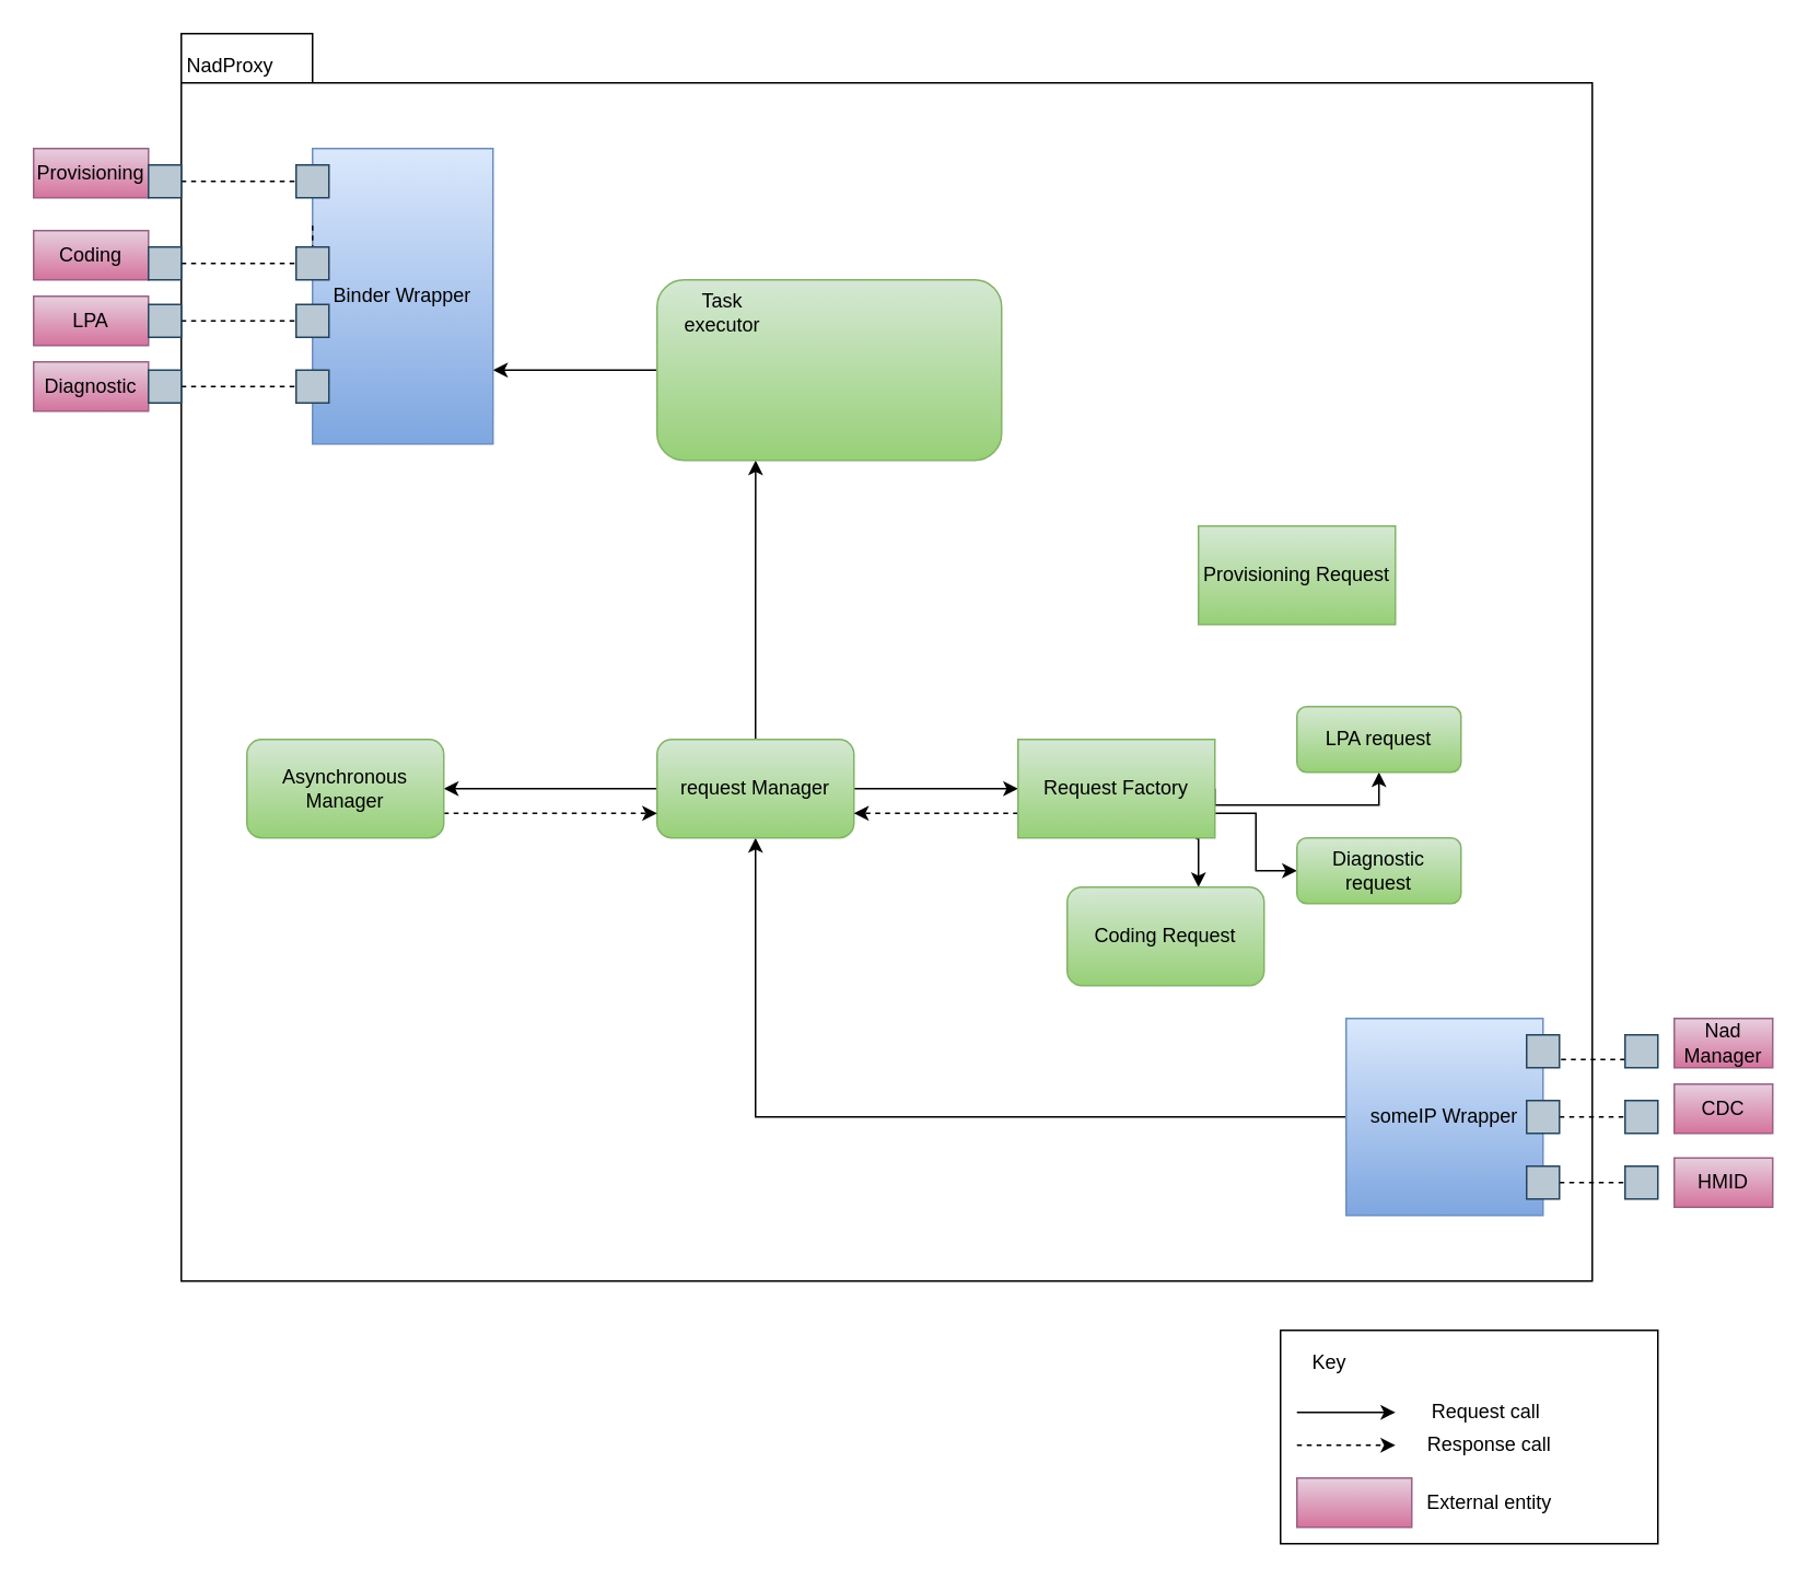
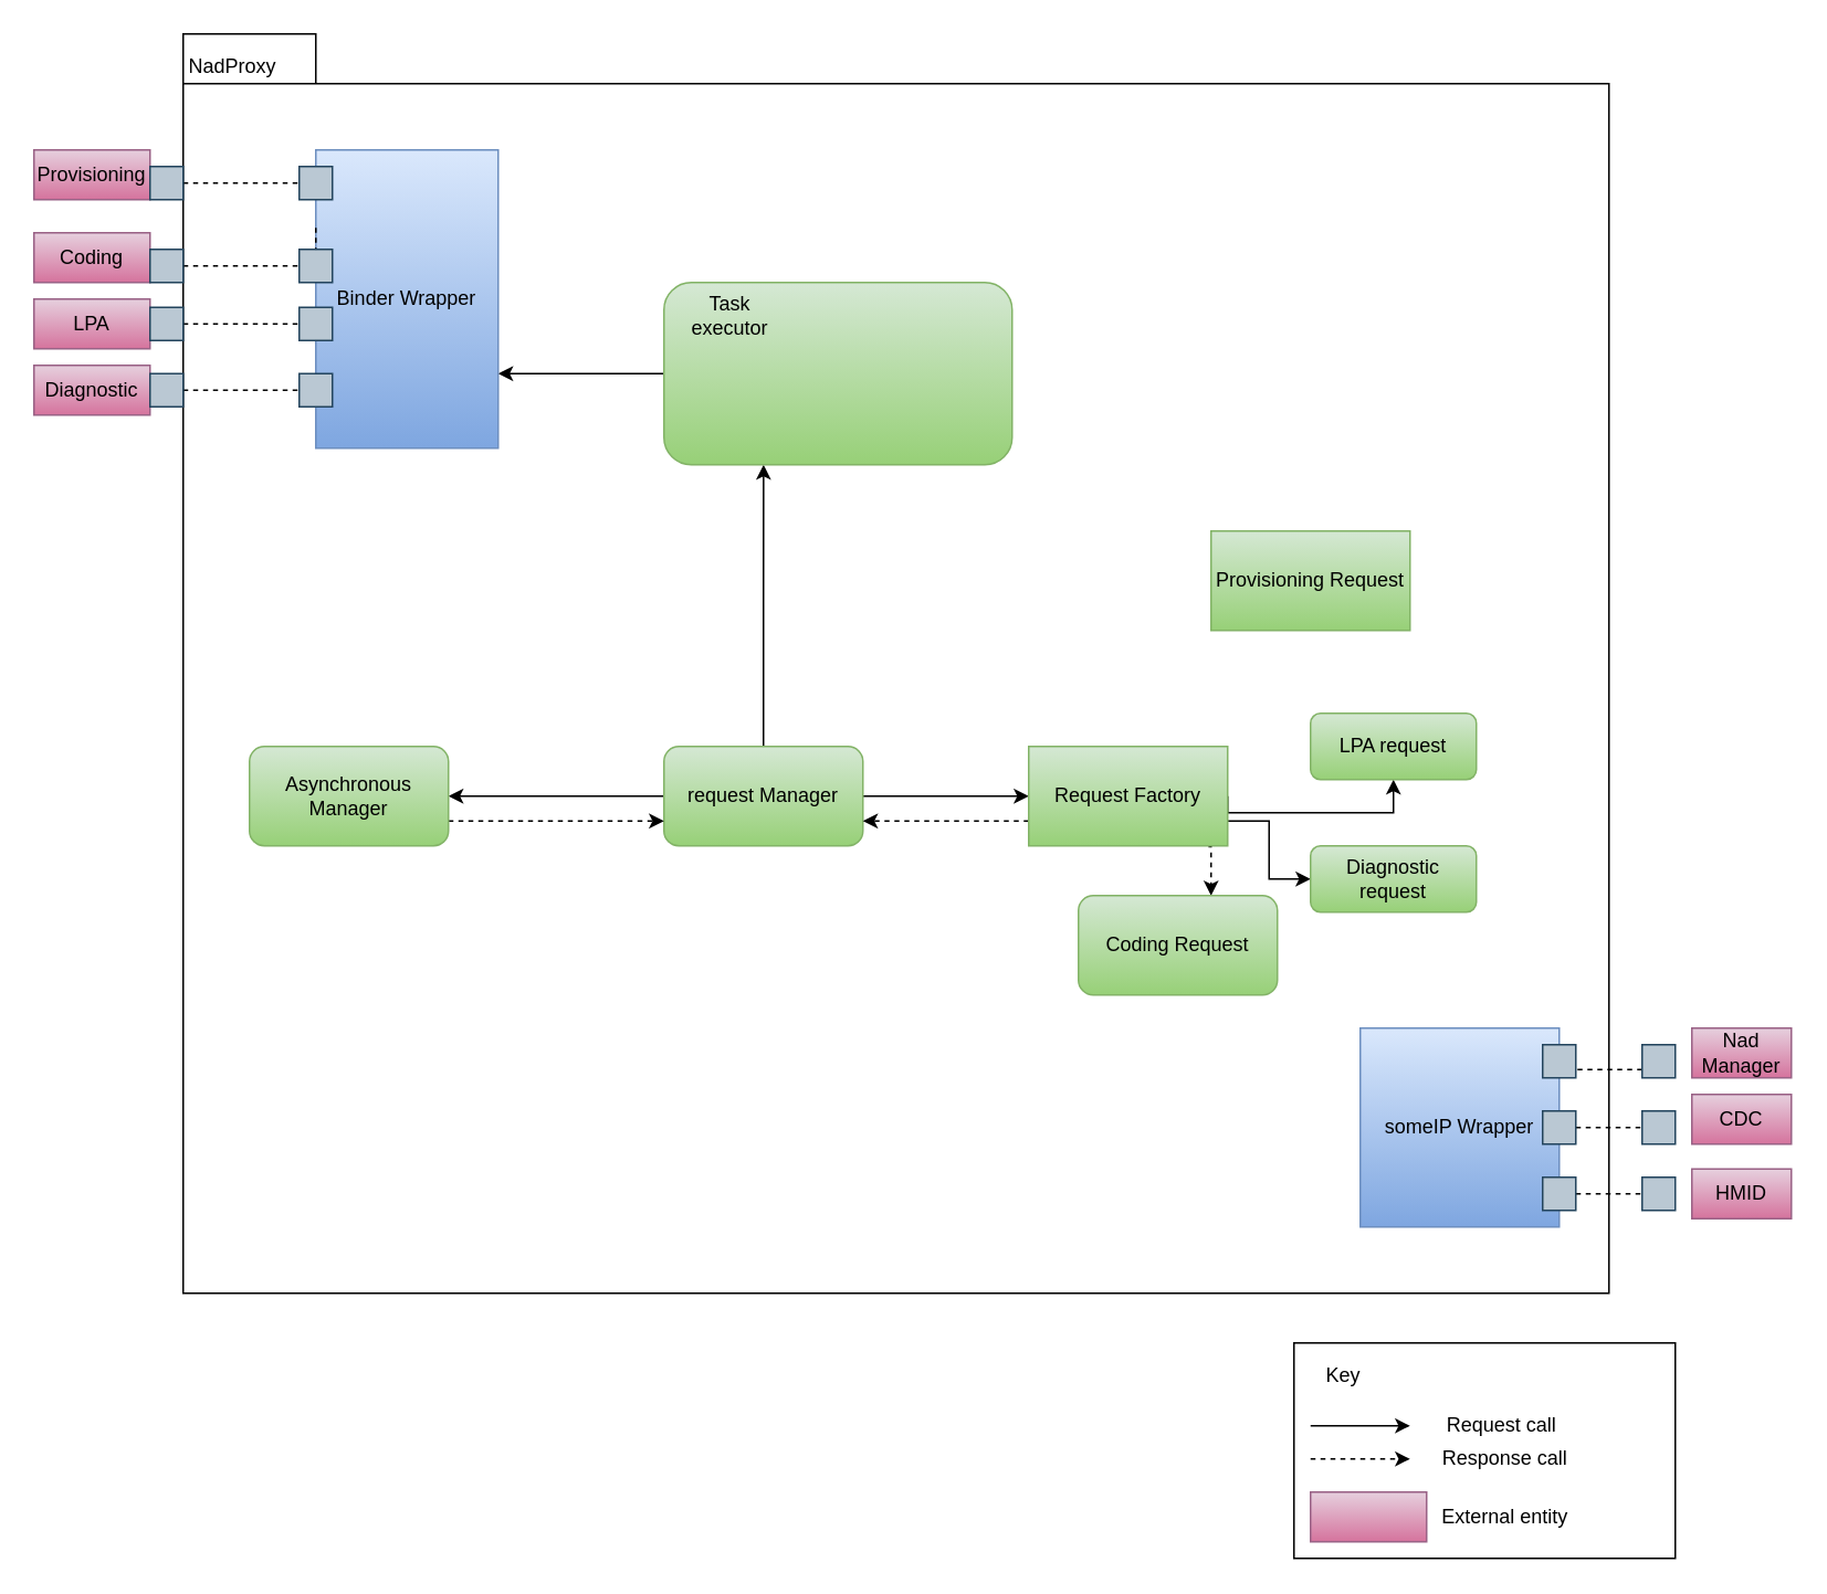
- <mxCell id="12" style="edgeStyle=orthogonalEdgeStyle;rounded=0;orthogonalLoop=1;jettySize=auto;html=1;exitX=0.908;exitY=1.017;exitDx=0;exitDy=0;exitPerimeter=0;" parent="1" source="16" target="18" edge="1"><mxGeometry relative="1" as="geometry"><Array as="points"><mxPoint x="729" y="495" /><mxPoint x="730" y="495" /></Array></mxGeometry></mxCell>
+ <mxCell id="12" style="edgeStyle=orthogonalEdgeStyle;rounded=0;orthogonalLoop=1;jettySize=auto;html=1;exitX=0.908;exitY=1.017;exitDx=0;exitDy=0;exitPerimeter=0;dashed=1;" parent="1" source="16" target="18" edge="1"><mxGeometry relative="1" as="geometry"><Array as="points"><mxPoint x="729" y="495" /><mxPoint x="730" y="495" /></Array></mxGeometry></mxCell>
- <mxCell id="4" style="edgeStyle=orthogonalEdgeStyle;rounded=0;orthogonalLoop=1;jettySize=auto;html=1;exitX=0;exitY=0.5;exitDx=0;exitDy=0;" parent="1" source="5" target="11" edge="1"><mxGeometry relative="1" as="geometry" /></mxCell>
